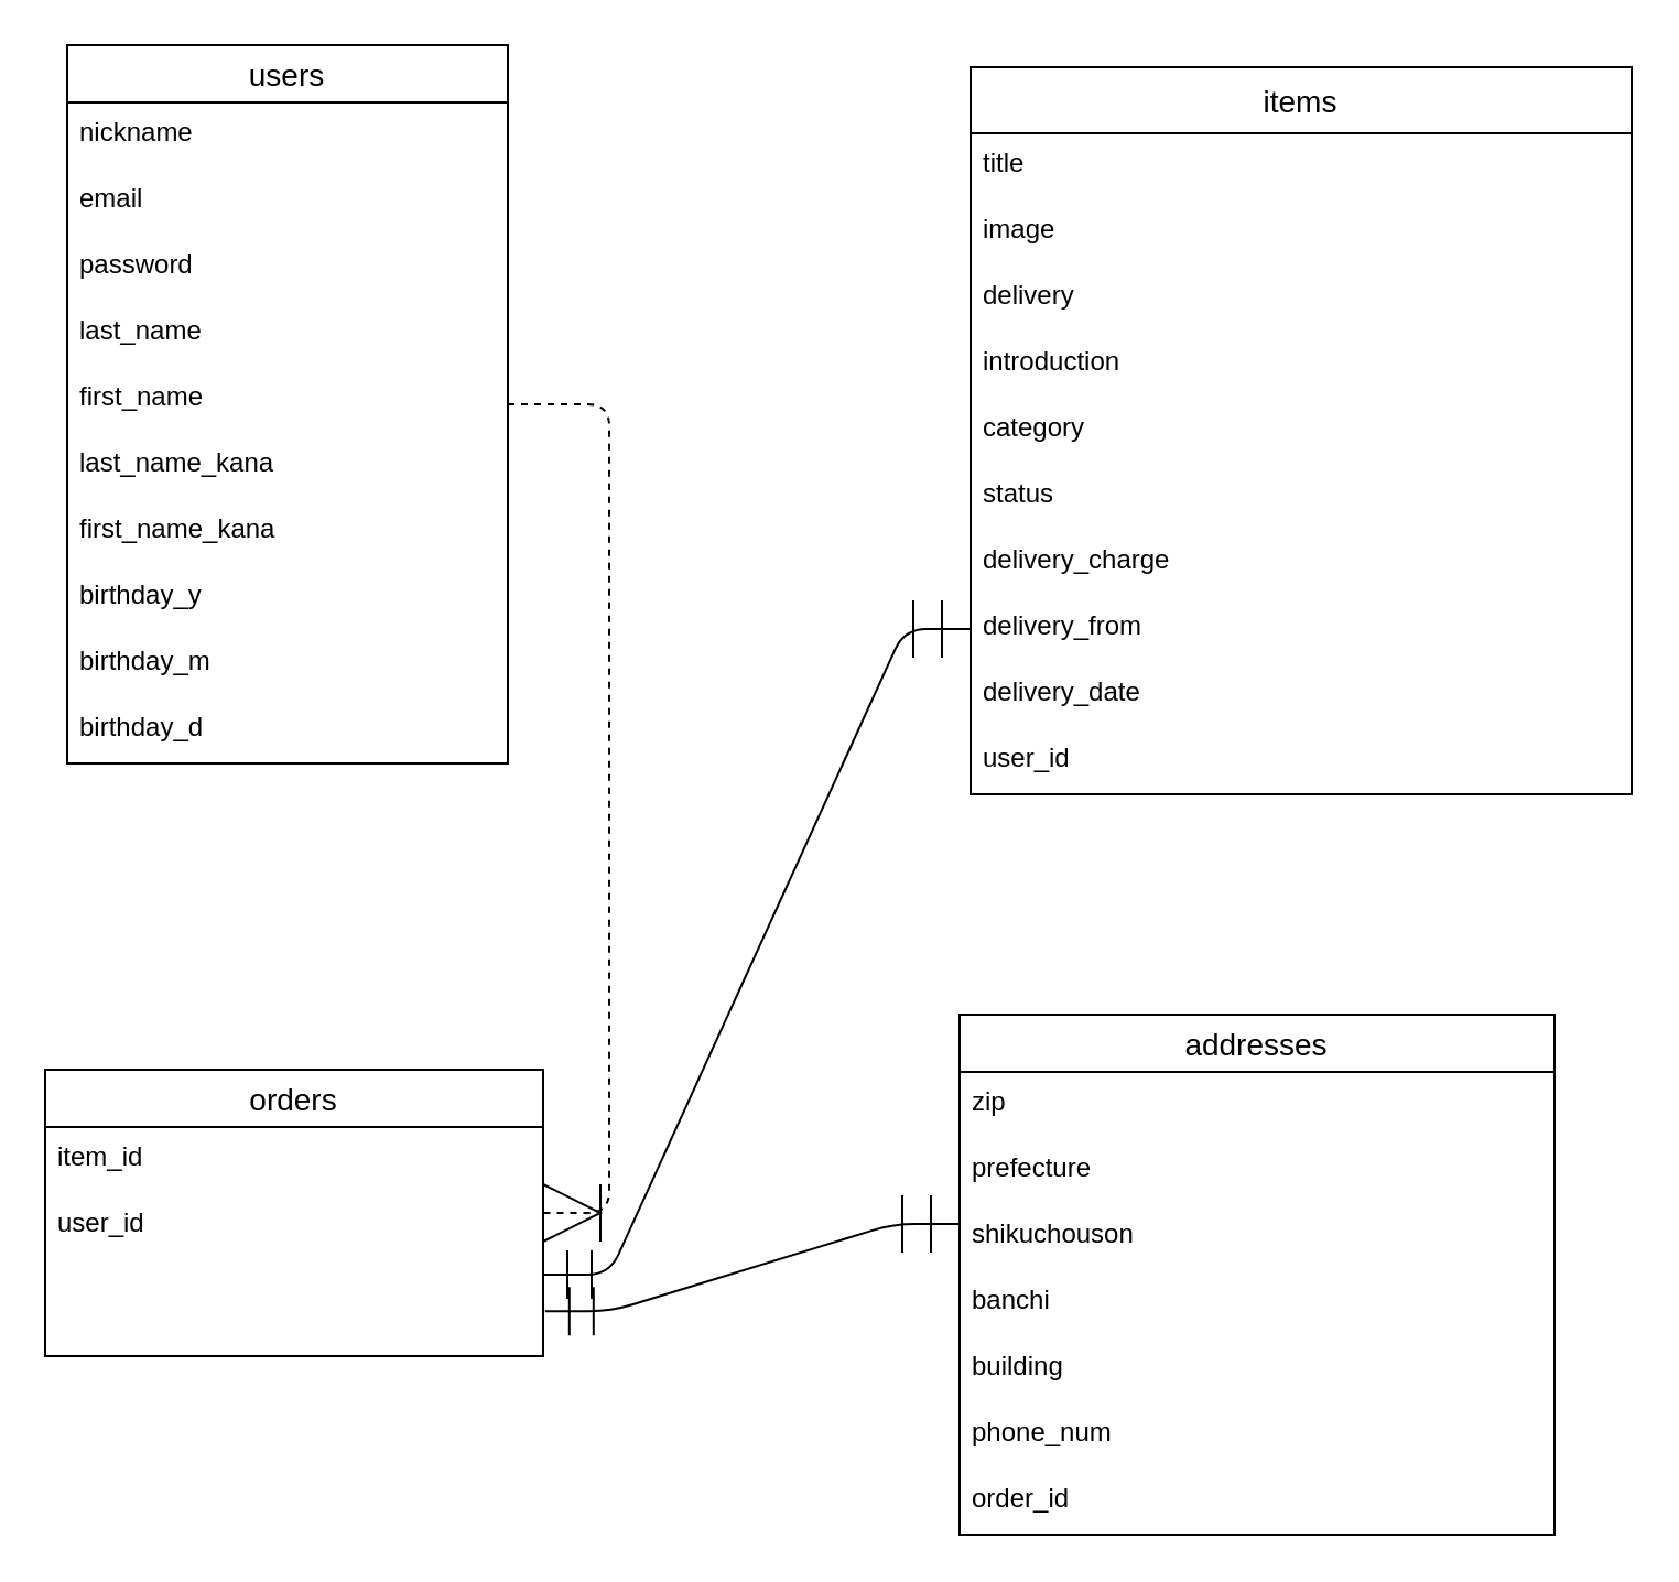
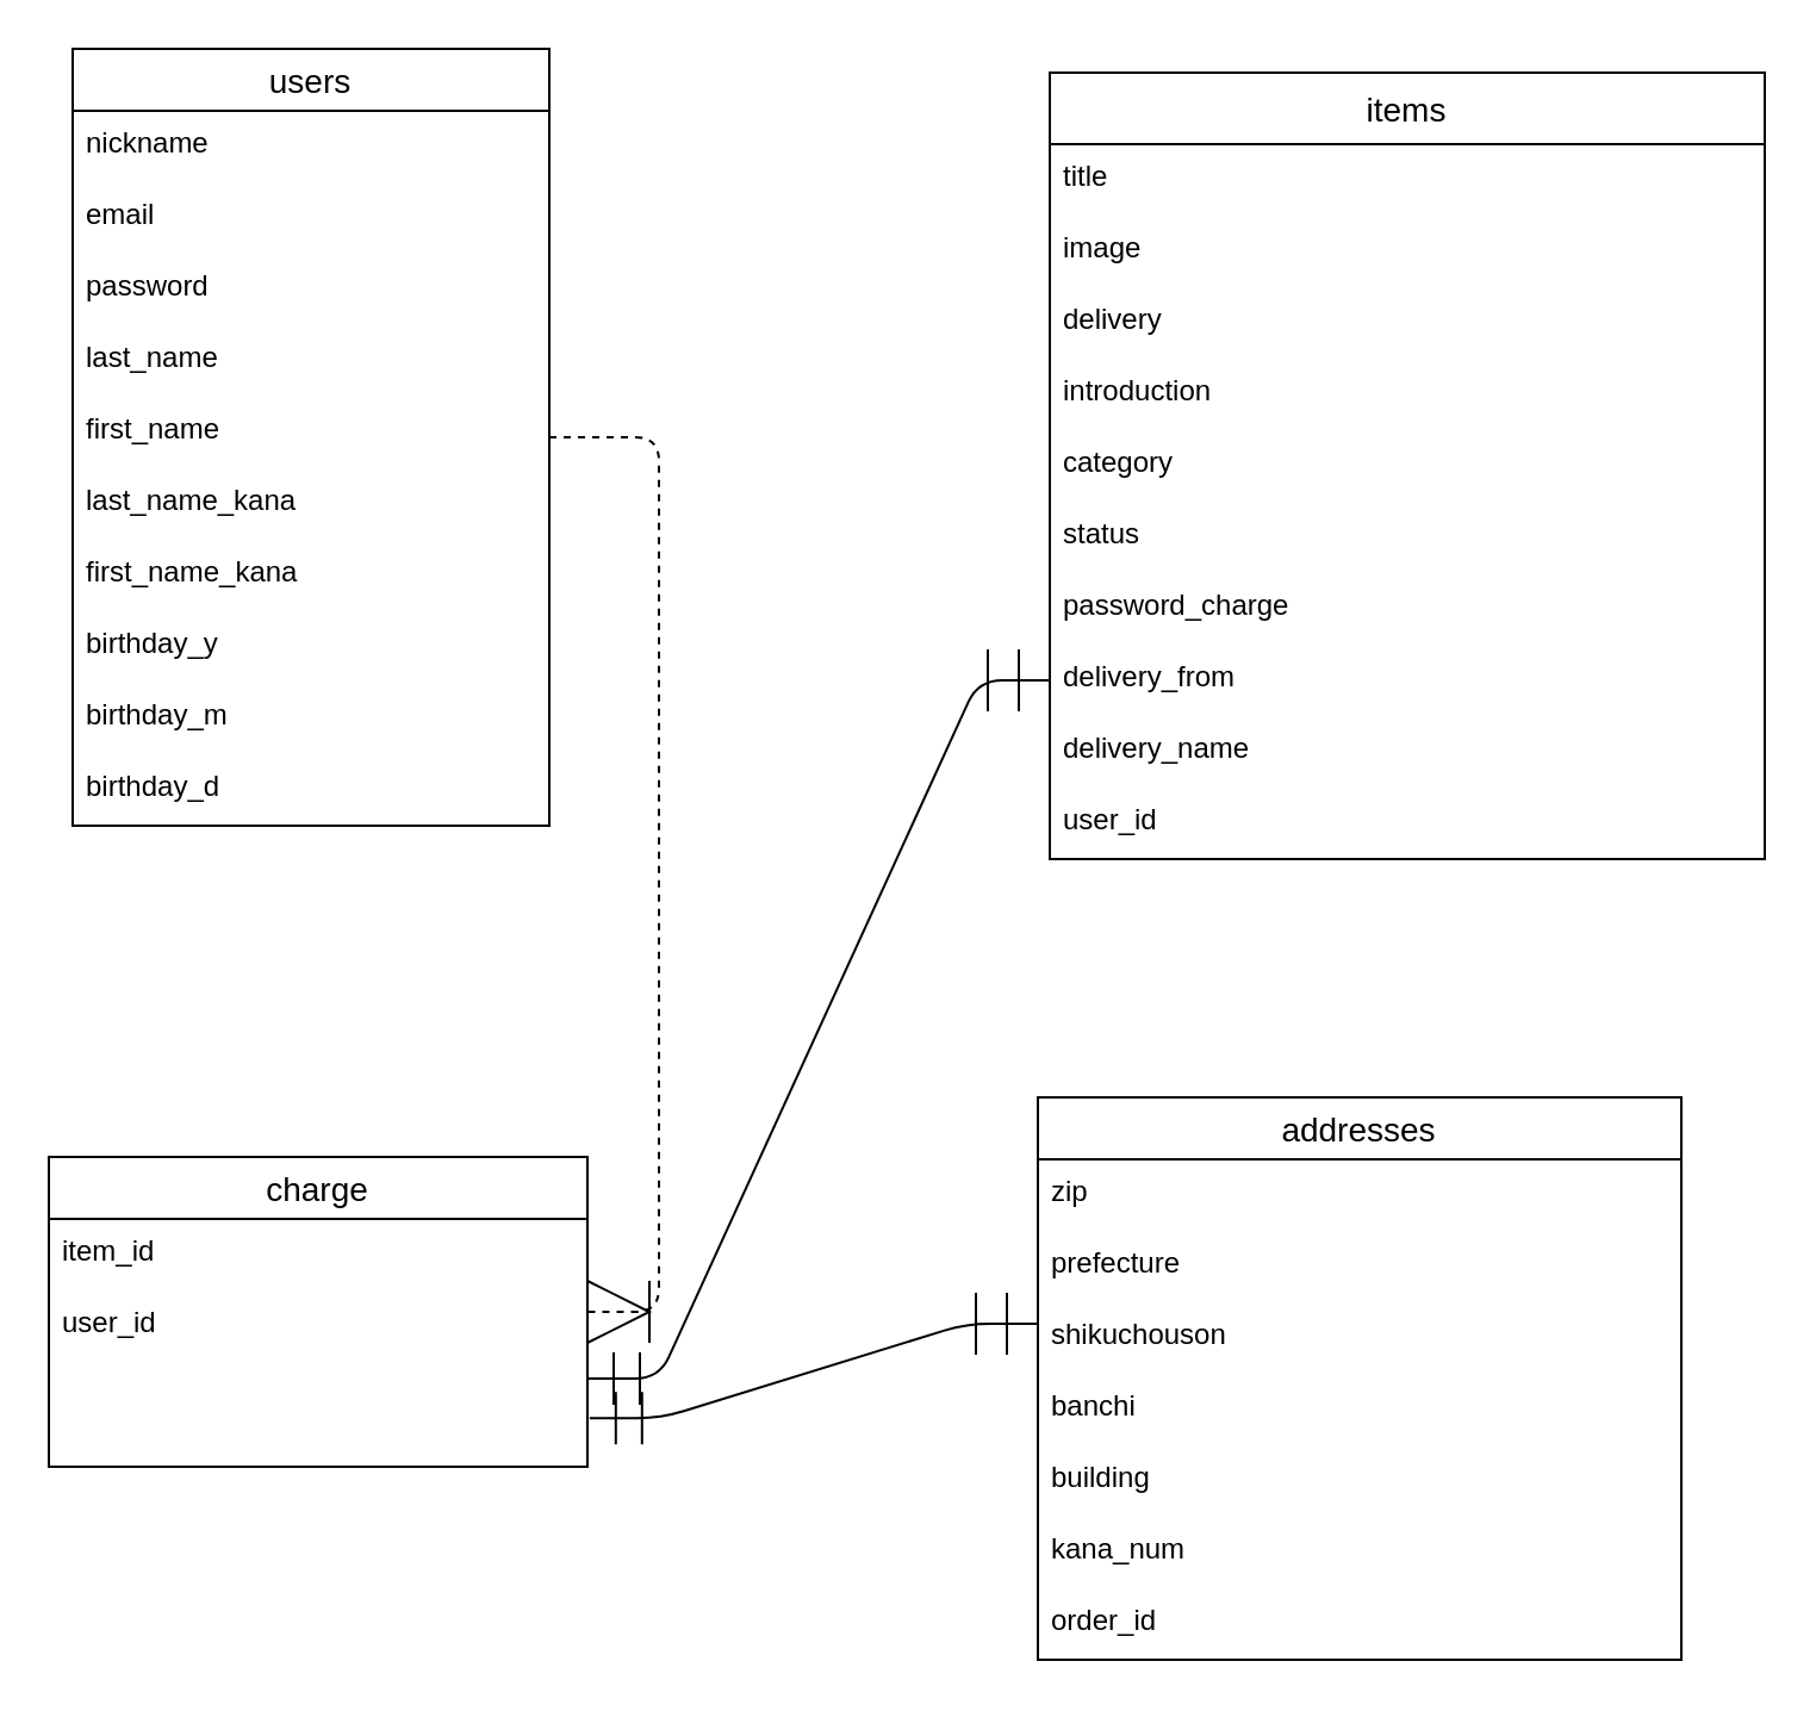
- <mxCell id="20" value="delivery_charge" style="text;strokeColor=none;fillColor=none;spacingLeft=4;spacingRight=4;overflow=hidden;rotatable=0;points=[[0,0.5],[1,0.5]];portConstraint=eastwest;fontSize=12;labelBackgroundColor=#FFFFFF;fontColor=#000000;labelBorderColor=none;" vertex="1" parent="13"><mxGeometry y="210" width="300" height="30" as="geometry" /></mxCell>
+ <mxCell id="20" value="password_charge" style="text;strokeColor=none;fillColor=none;spacingLeft=4;spacingRight=4;overflow=hidden;rotatable=0;points=[[0,0.5],[1,0.5]];portConstraint=eastwest;fontSize=12;labelBackgroundColor=#FFFFFF;fontColor=#000000;labelBorderColor=none;" vertex="1" parent="13"><mxGeometry y="210" width="300" height="30" as="geometry" /></mxCell>
- <mxCell id="22" value="delivery_date" style="text;strokeColor=none;fillColor=none;spacingLeft=4;spacingRight=4;overflow=hidden;rotatable=0;points=[[0,0.5],[1,0.5]];portConstraint=eastwest;fontSize=12;labelBackgroundColor=#FFFFFF;fontColor=#000000;labelBorderColor=none;" vertex="1" parent="13"><mxGeometry y="270" width="300" height="30" as="geometry" /></mxCell>
+ <mxCell id="22" value="delivery_name" style="text;strokeColor=none;fillColor=none;spacingLeft=4;spacingRight=4;overflow=hidden;rotatable=0;points=[[0,0.5],[1,0.5]];portConstraint=eastwest;fontSize=12;labelBackgroundColor=#FFFFFF;fontColor=#000000;labelBorderColor=none;" vertex="1" parent="13"><mxGeometry y="270" width="300" height="30" as="geometry" /></mxCell>
- <mxCell id="24" value="orders" style="swimlane;fontStyle=0;childLayout=stackLayout;horizontal=1;startSize=26;horizontalStack=0;resizeParent=1;resizeParentMax=0;resizeLast=0;collapsible=1;marginBottom=0;align=center;fontSize=14;labelBackgroundColor=#FFFFFF;fontColor=#000000;labelBorderColor=none;" vertex="1" parent="1"><mxGeometry x="20" y="485" width="226" height="130" as="geometry" /></mxCell>
+ <mxCell id="24" value="charge" style="swimlane;fontStyle=0;childLayout=stackLayout;horizontal=1;startSize=26;horizontalStack=0;resizeParent=1;resizeParentMax=0;resizeLast=0;collapsible=1;marginBottom=0;align=center;fontSize=14;labelBackgroundColor=#FFFFFF;fontColor=#000000;labelBorderColor=none;" vertex="1" parent="1"><mxGeometry x="20" y="485" width="226" height="130" as="geometry" /></mxCell>
- <mxCell id="33" value="phone_num" style="text;strokeColor=none;fillColor=none;spacingLeft=4;spacingRight=4;overflow=hidden;rotatable=0;points=[[0,0.5],[1,0.5]];portConstraint=eastwest;fontSize=12;labelBackgroundColor=#FFFFFF;fontColor=#000000;labelBorderColor=none;" vertex="1" parent="27"><mxGeometry y="176" width="270" height="30" as="geometry" /></mxCell>
+ <mxCell id="33" value="kana_num" style="text;strokeColor=none;fillColor=none;spacingLeft=4;spacingRight=4;overflow=hidden;rotatable=0;points=[[0,0.5],[1,0.5]];portConstraint=eastwest;fontSize=12;labelBackgroundColor=#FFFFFF;fontColor=#000000;labelBorderColor=none;" vertex="1" parent="27"><mxGeometry y="176" width="270" height="30" as="geometry" /></mxCell>
